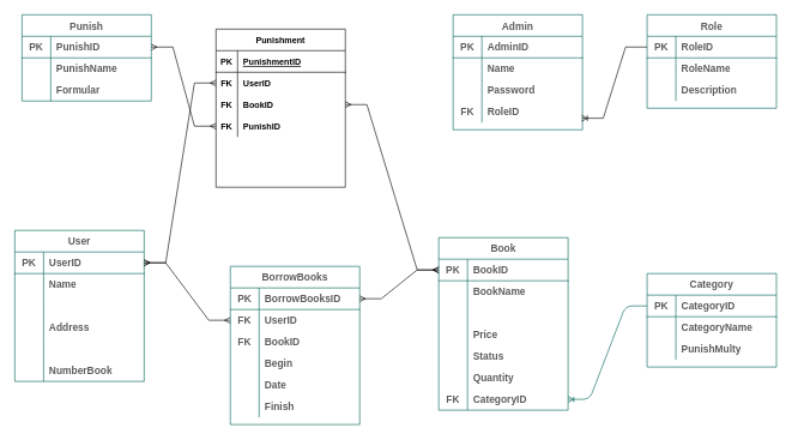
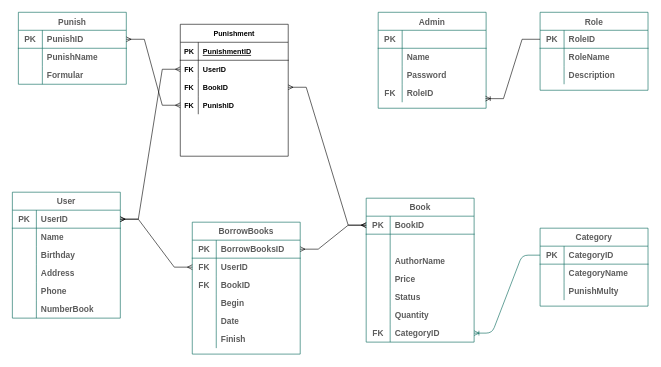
- <mxCell id="5" value="AdminID" style="shape=partialRectangle;html=1;whiteSpace=wrap;connectable=0;fillColor=none;top=0;left=0;bottom=0;right=0;align=left;spacingLeft=6;overflow=hidden;pointerEvents=1;rounded=0;sketch=0;fontColor=#5C5C5C;strokeColor=#006658;fontStyle=1;fontFamily=Helvetica;fontSize=14;" parent="3" vertex="1"><mxGeometry x="40" width="140" height="30" as="geometry"><mxRectangle width="140" height="30" as="alternateBounds" /></mxGeometry></mxCell>
- <mxCell id="40" value="BookName" style="shape=partialRectangle;html=1;whiteSpace=wrap;connectable=0;fillColor=none;top=0;left=0;bottom=0;right=0;align=left;spacingLeft=6;overflow=hidden;pointerEvents=1;rounded=0;sketch=0;fontColor=#5C5C5C;strokeColor=#006658;fontStyle=1;fontFamily=Helvetica;fontSize=14;" parent="38" vertex="1"><mxGeometry x="40" width="140" height="30" as="geometry"><mxRectangle width="140" height="30" as="alternateBounds" /></mxGeometry></mxCell>
+ <mxCell id="24" value="Birthday" style="shape=partialRectangle;html=1;whiteSpace=wrap;connectable=0;fillColor=none;top=0;left=0;bottom=0;right=0;align=left;spacingLeft=6;overflow=hidden;pointerEvents=1;rounded=0;sketch=0;fontColor=#5C5C5C;strokeColor=#006658;fontStyle=1;fontFamily=Helvetica;fontSize=14;" parent="22" vertex="1"><mxGeometry x="40" width="140" height="30" as="geometry"><mxRectangle width="140" height="30" as="alternateBounds" /></mxGeometry></mxCell>
+ <mxCell id="43" value="AuthorName" style="shape=partialRectangle;html=1;whiteSpace=wrap;connectable=0;fillColor=none;top=0;left=0;bottom=0;right=0;align=left;spacingLeft=6;overflow=hidden;pointerEvents=1;rounded=0;sketch=0;fontColor=#5C5C5C;strokeColor=#006658;fontStyle=1;fontFamily=Helvetica;fontSize=14;" parent="41" vertex="1"><mxGeometry x="40" width="140" height="30" as="geometry"><mxRectangle width="140" height="30" as="alternateBounds" /></mxGeometry></mxCell>
+ <mxCell id="30" value="Phone" style="shape=partialRectangle;html=1;whiteSpace=wrap;connectable=0;fillColor=none;top=0;left=0;bottom=0;right=0;align=left;spacingLeft=6;overflow=hidden;pointerEvents=1;rounded=0;sketch=0;fontColor=#5C5C5C;strokeColor=#006658;fontStyle=1;fontFamily=Helvetica;fontSize=14;" parent="28" vertex="1"><mxGeometry x="40" width="140" height="30" as="geometry"><mxRectangle width="140" height="30" as="alternateBounds" /></mxGeometry></mxCell>
